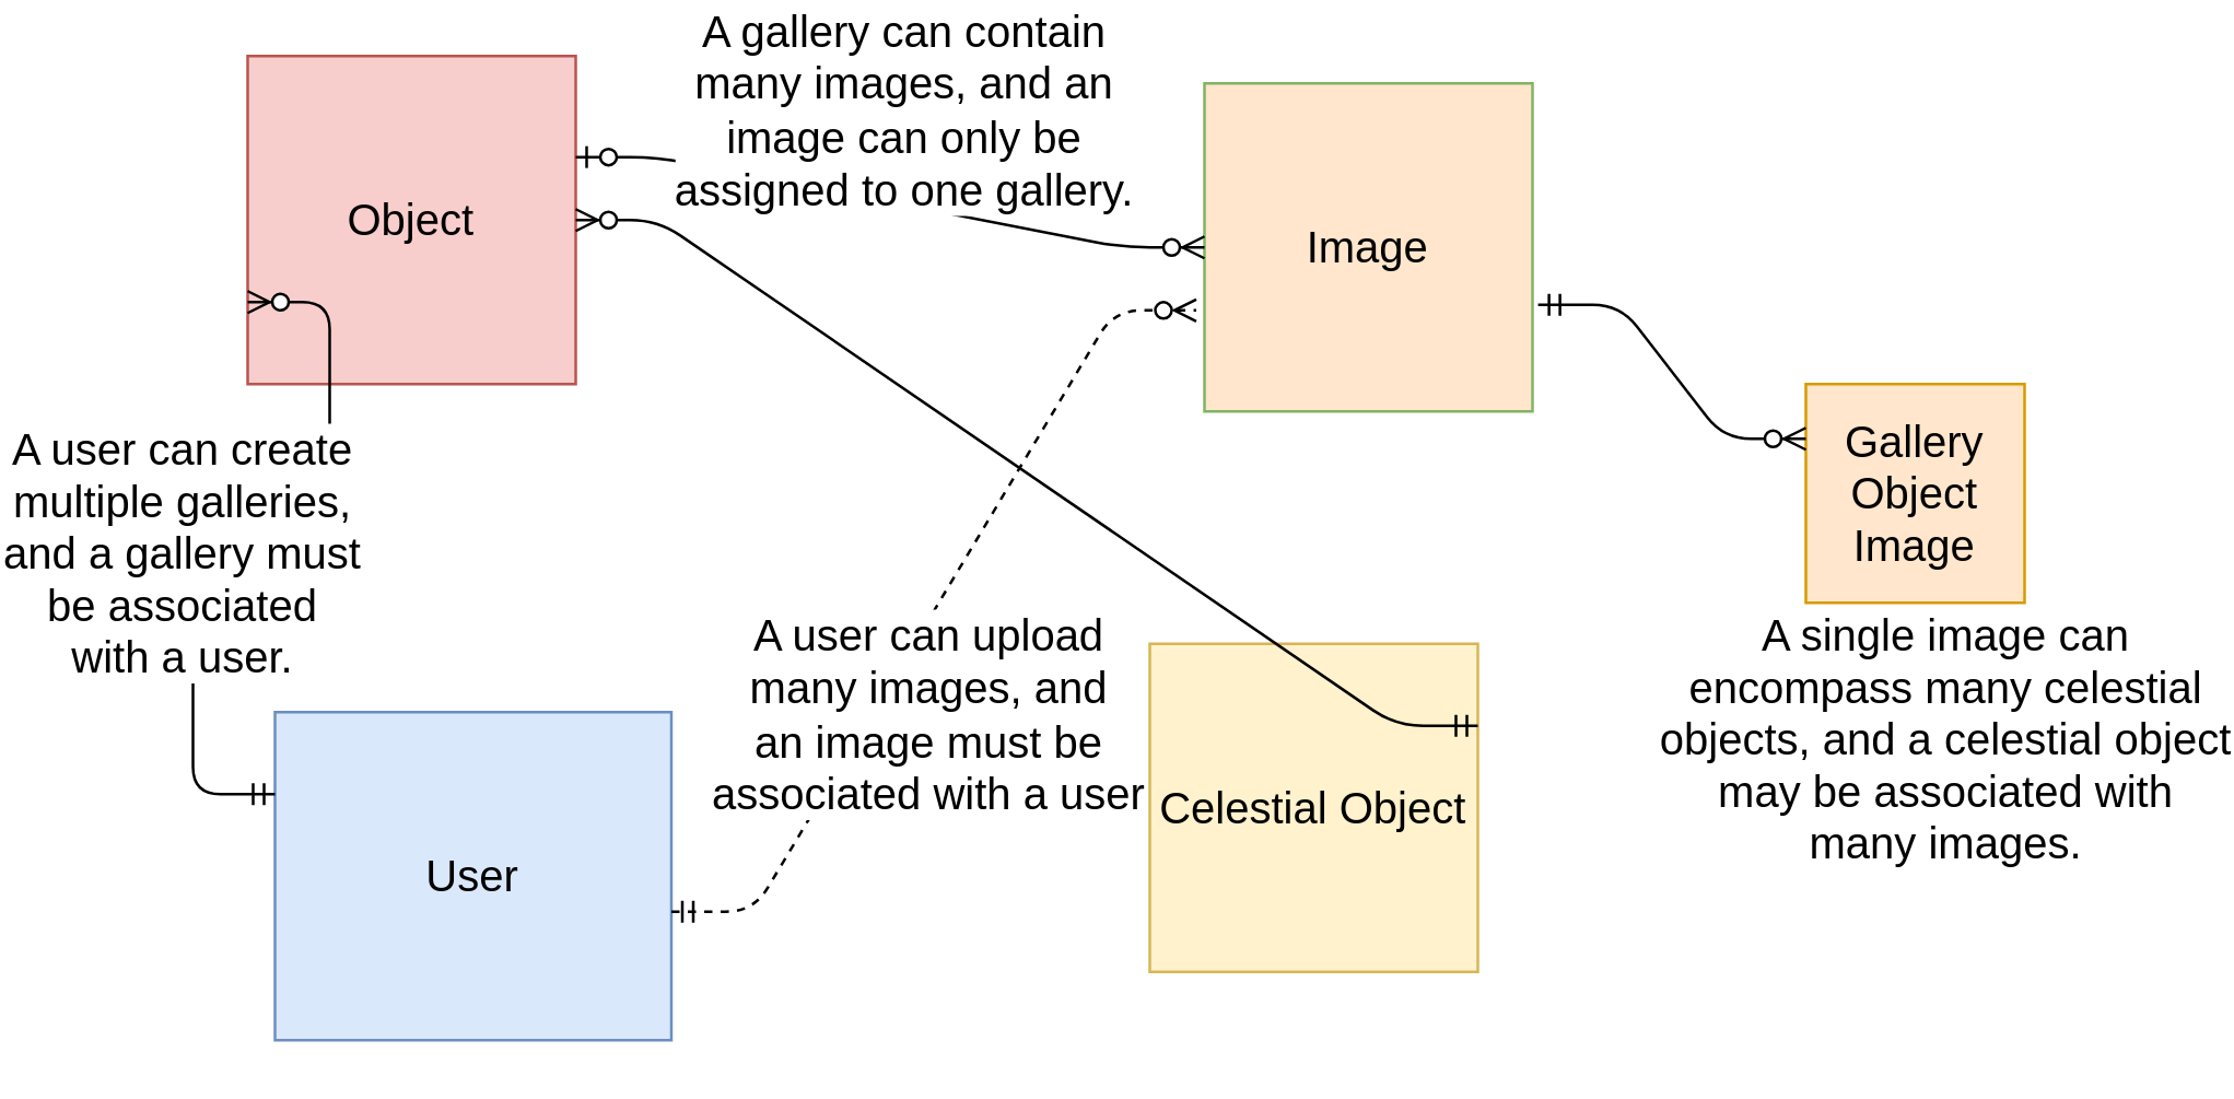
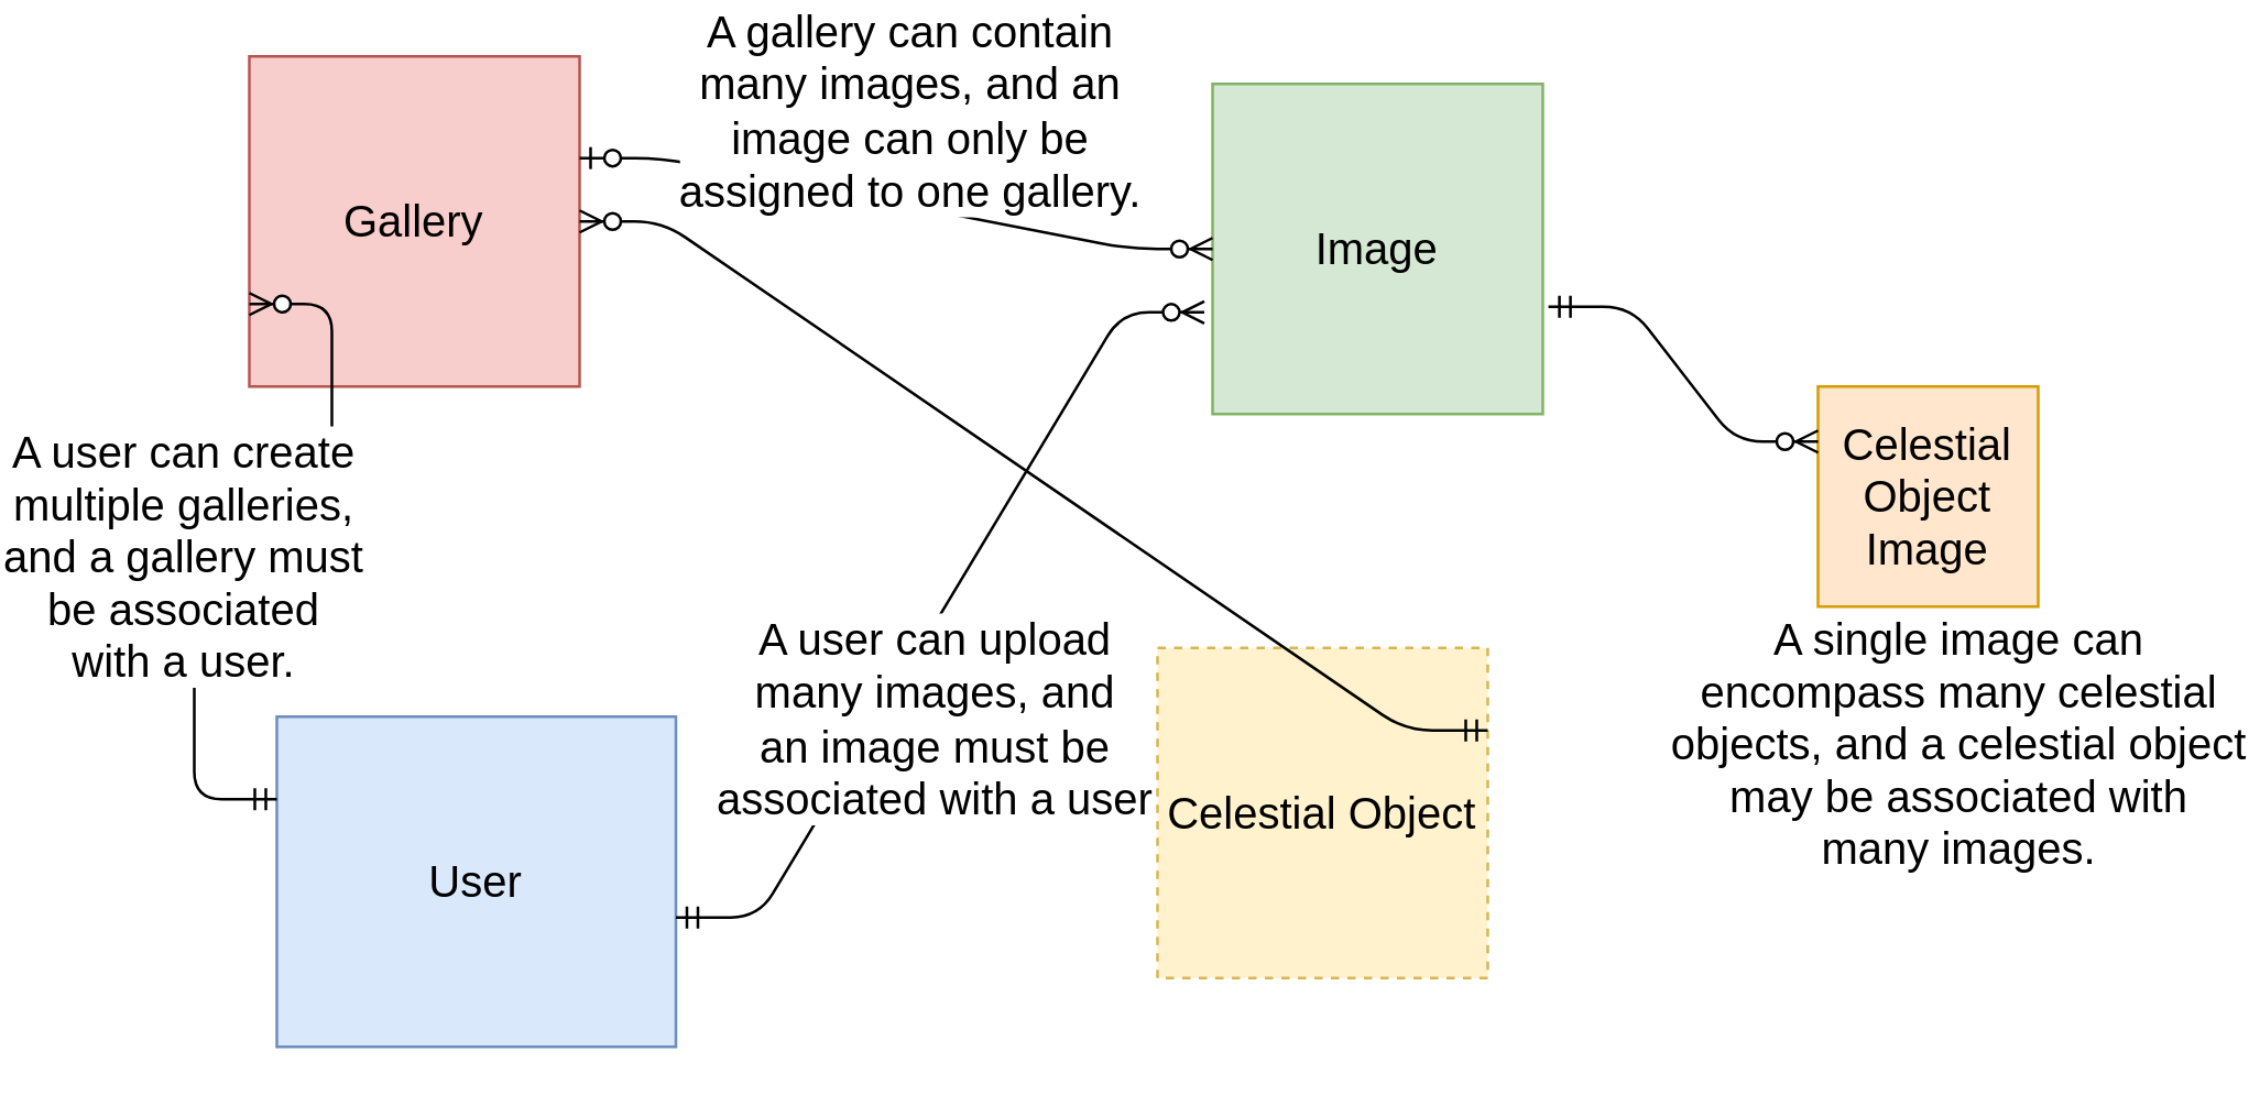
- <mxCell id="3" value="Object" style="whiteSpace=wrap;html=1;aspect=fixed;fontSize=16;fillColor=#f8cecc;strokeColor=#b85450;" vertex="1" parent="1"><mxGeometry x="20" y="20" width="120" height="120" as="geometry" /></mxCell>
+ <mxCell id="3" value="Gallery" style="whiteSpace=wrap;html=1;aspect=fixed;fontSize=16;fillColor=#f8cecc;strokeColor=#b85450;" vertex="1" parent="1"><mxGeometry x="20" y="20" width="120" height="120" as="geometry" /></mxCell>
- <mxCell id="5" value="&lt;div style=&quot;font-size: 16px;&quot;&gt;Image&lt;/div&gt;" style="whiteSpace=wrap;html=1;aspect=fixed;fontSize=16;fillColor=#ffe6cc;strokeColor=#82b366;" vertex="1" parent="1"><mxGeometry x="370" y="30" width="120" height="120" as="geometry" /></mxCell>
+ <mxCell id="5" value="&lt;div style=&quot;font-size: 16px;&quot;&gt;Image&lt;/div&gt;" style="whiteSpace=wrap;html=1;aspect=fixed;fontSize=16;fillColor=#d5e8d4;strokeColor=#82b366;" vertex="1" parent="1"><mxGeometry x="370" y="30" width="120" height="120" as="geometry" /></mxCell>
- <mxCell id="11" value="" style="edgeStyle=entityRelationEdgeStyle;fontSize=12;html=1;endArrow=ERzeroToMany;startArrow=ERmandOne;exitX=1;exitY=0.608;exitDx=0;exitDy=0;exitPerimeter=0;entryX=-0.025;entryY=0.692;entryDx=0;entryDy=0;entryPerimeter=0;dashed=1;" edge="1" parent="1" source="2" target="5"><mxGeometry width="100" height="100" relative="1" as="geometry"><mxPoint x="240" y="280" as="sourcePoint" /><mxPoint x="239.04" y="87.04" as="targetPoint" /></mxGeometry></mxCell>
+ <mxCell id="11" value="" style="edgeStyle=entityRelationEdgeStyle;fontSize=12;html=1;endArrow=ERzeroToMany;startArrow=ERmandOne;exitX=1;exitY=0.608;exitDx=0;exitDy=0;exitPerimeter=0;entryX=-0.025;entryY=0.692;entryDx=0;entryDy=0;entryPerimeter=0;" edge="1" parent="1" source="2" target="5"><mxGeometry width="100" height="100" relative="1" as="geometry"><mxPoint x="240" y="280" as="sourcePoint" /><mxPoint x="239.04" y="87.04" as="targetPoint" /></mxGeometry></mxCell>
- <mxCell id="6" value="&lt;div&gt;Gallery&lt;/div&gt;&lt;div&gt;Object&lt;/div&gt;&lt;div&gt;Image&lt;br&gt;&lt;/div&gt;" style="whiteSpace=wrap;html=1;aspect=fixed;fontSize=16;fillColor=#ffe6cc;strokeColor=#d79b00;" vertex="1" parent="1"><mxGeometry x="590" y="140" width="80" height="80" as="geometry" /></mxCell>
+ <mxCell id="6" value="&lt;div&gt;Celestial&lt;/div&gt;&lt;div&gt;Object&lt;/div&gt;&lt;div&gt;Image&lt;br&gt;&lt;/div&gt;" style="whiteSpace=wrap;html=1;aspect=fixed;fontSize=16;fillColor=#ffe6cc;strokeColor=#d79b00;" vertex="1" parent="1"><mxGeometry x="590" y="140" width="80" height="80" as="geometry" /></mxCell>
- <mxCell id="4" value="Celestial Object" style="whiteSpace=wrap;html=1;aspect=fixed;fontSize=16;fillColor=#fff2cc;strokeColor=#d6b656;" vertex="1" parent="1"><mxGeometry x="350" y="235" width="120" height="120" as="geometry" /></mxCell>
+ <mxCell id="4" value="Celestial Object" style="whiteSpace=wrap;html=1;aspect=fixed;fontSize=16;fillColor=#fff2cc;strokeColor=#d6b656;dashed=1;" vertex="1" parent="1"><mxGeometry x="350" y="235" width="120" height="120" as="geometry" /></mxCell>
